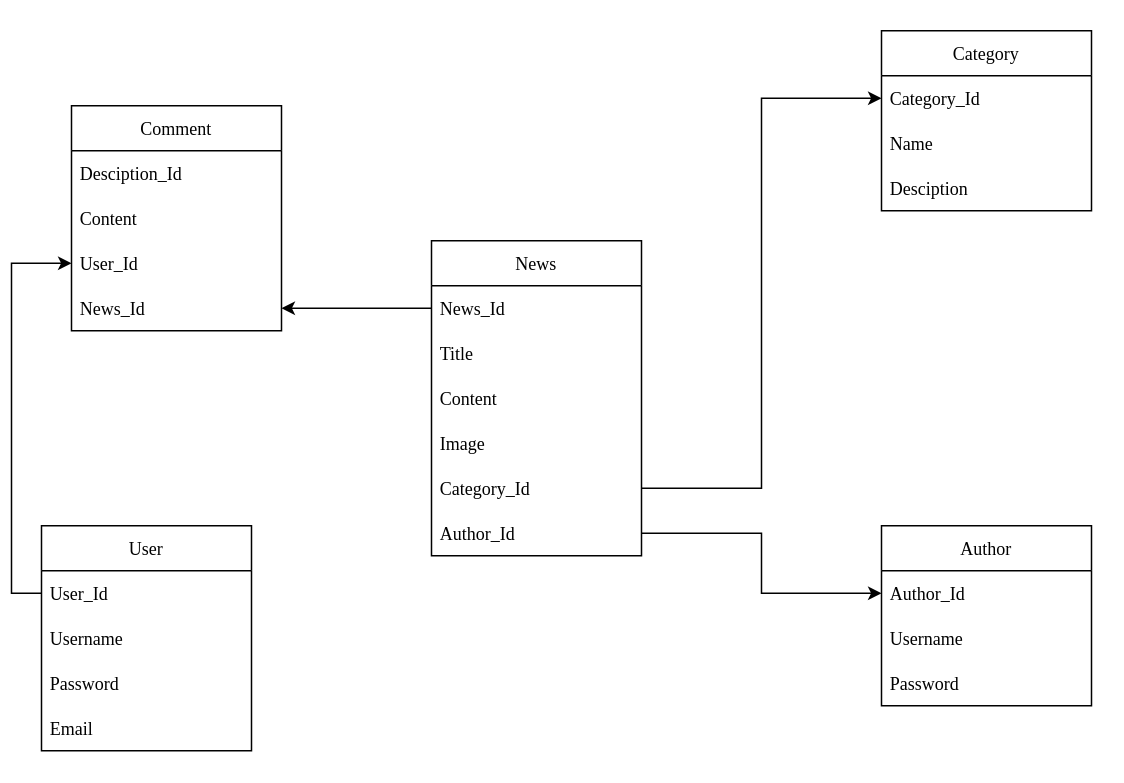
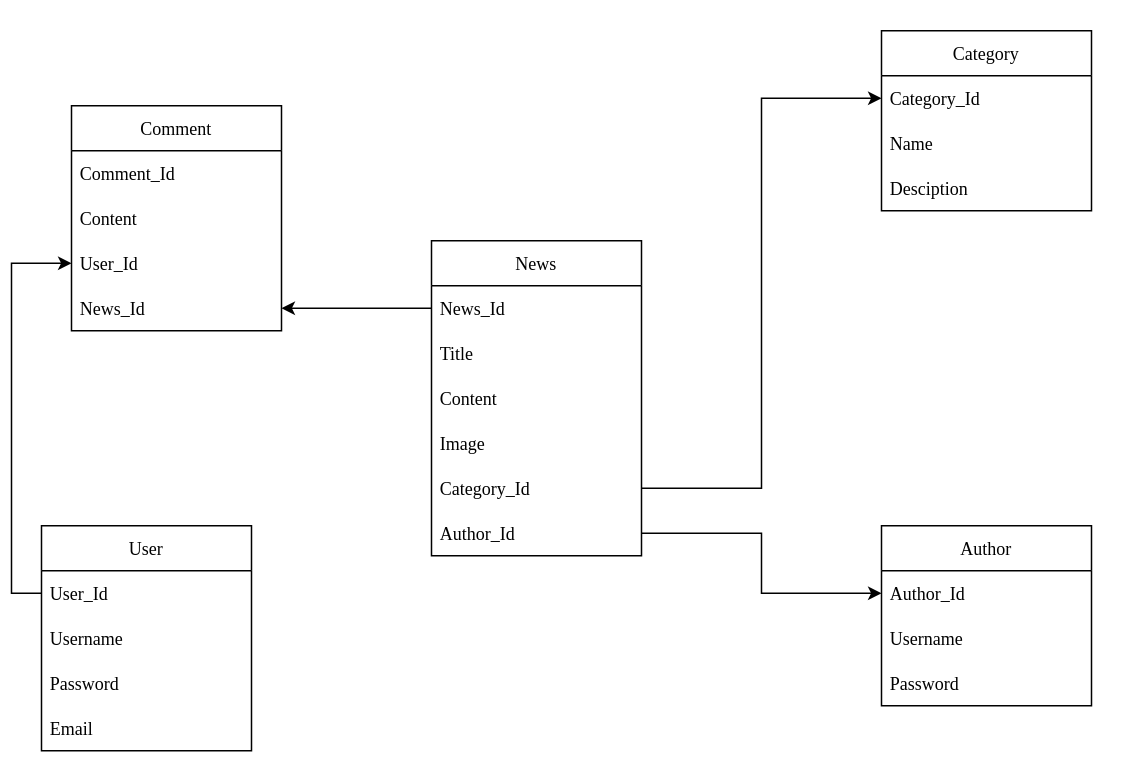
- <mxCell id="20" value="Desciption_Id" style="text;strokeColor=none;fillColor=none;align=left;verticalAlign=middle;spacingLeft=4;spacingRight=4;overflow=hidden;points=[[0,0.5],[1,0.5]];portConstraint=eastwest;rotatable=0;fontFamily=Times New Roman;" vertex="1" parent="19"><mxGeometry y="30" width="140" height="30" as="geometry" /></mxCell>
+ <mxCell id="20" value="Comment_Id" style="text;strokeColor=none;fillColor=none;align=left;verticalAlign=middle;spacingLeft=4;spacingRight=4;overflow=hidden;points=[[0,0.5],[1,0.5]];portConstraint=eastwest;rotatable=0;fontFamily=Times New Roman;" vertex="1" parent="19"><mxGeometry y="30" width="140" height="30" as="geometry" /></mxCell>
